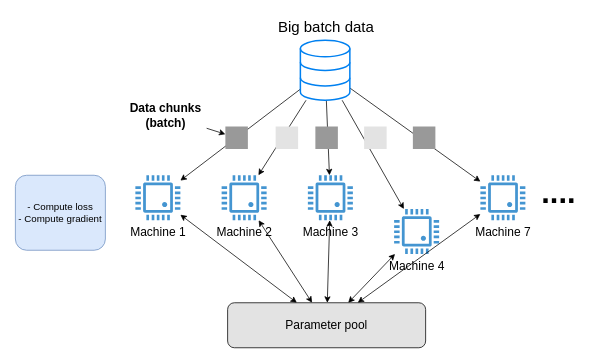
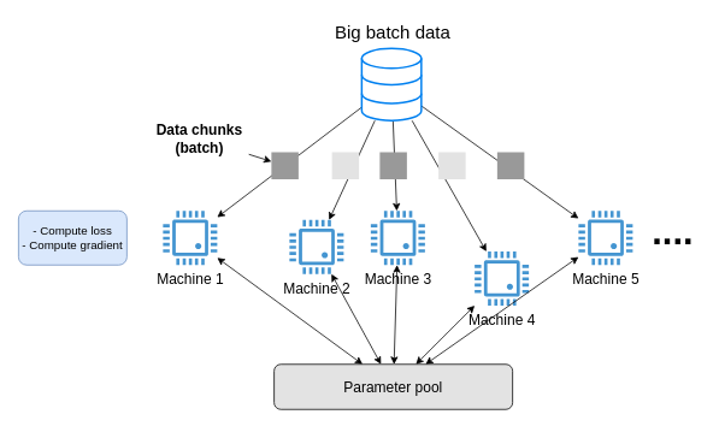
- <mxCell id="10" value="Machine 2" style="pointerEvents=1;shadow=0;dashed=0;html=1;strokeColor=none;fillColor=#4495D1;labelPosition=center;verticalLabelPosition=bottom;verticalAlign=top;align=center;outlineConnect=0;shape=mxgraph.veeam.cpu;fontSize=16;" parent="1" vertex="1"><mxGeometry x="295" y="233" width="60" height="60" as="geometry" /></mxCell>
+ <mxCell id="10" value="Machine 2" style="pointerEvents=1;shadow=0;dashed=0;html=1;strokeColor=none;fillColor=#4495D1;labelPosition=center;verticalLabelPosition=bottom;verticalAlign=top;align=center;outlineConnect=0;shape=mxgraph.veeam.cpu;fontSize=16;" parent="1" vertex="1"><mxGeometry x="320" y="243" width="60" height="60" as="geometry" /></mxCell>
- <mxCell id="27" value="- Compute loss&lt;br style=&quot;font-size: 13px;&quot;&gt;- Compute gradient" style="rounded=1;whiteSpace=wrap;html=1;fillColor=#dae8fc;fontSize=13;strokeColor=#6c8ebf;" parent="1" vertex="1"><mxGeometry x="20" y="233" width="120" height="100" as="geometry" /></mxCell>
+ <mxCell id="27" value="- Compute loss&lt;br style=&quot;font-size: 13px;&quot;&gt;- Compute gradient" style="rounded=1;whiteSpace=wrap;html=1;fillColor=#dae8fc;fontSize=13;strokeColor=#6c8ebf;" parent="1" vertex="1"><mxGeometry x="20" y="233" width="120" height="60" as="geometry" /></mxCell>
- <mxCell id="13" value="Machine 7" style="pointerEvents=1;shadow=0;dashed=0;html=1;strokeColor=none;fillColor=#4495D1;labelPosition=center;verticalLabelPosition=bottom;verticalAlign=top;align=center;outlineConnect=0;shape=mxgraph.veeam.cpu;fontSize=16;" parent="1" vertex="1"><mxGeometry x="640" y="233" width="60" height="60" as="geometry" /></mxCell>
+ <mxCell id="13" value="Machine 5" style="pointerEvents=1;shadow=0;dashed=0;html=1;strokeColor=none;fillColor=#4495D1;labelPosition=center;verticalLabelPosition=bottom;verticalAlign=top;align=center;outlineConnect=0;shape=mxgraph.veeam.cpu;fontSize=16;" parent="1" vertex="1"><mxGeometry x="640" y="233" width="60" height="60" as="geometry" /></mxCell>
- <mxCell id="26" value="Parameter pool" style="rounded=1;whiteSpace=wrap;html=1;fillColor=#E3E3E3;fontSize=16;" parent="1" vertex="1"><mxGeometry x="302.99" y="403" width="264.03" height="60" as="geometry" /></mxCell>
+ <mxCell id="26" value="Parameter pool" style="rounded=1;whiteSpace=wrap;html=1;fillColor=#E3E3E3;fontSize=16;" parent="1" vertex="1"><mxGeometry x="302.99" y="403" width="264.03" height="50" as="geometry" /></mxCell>
